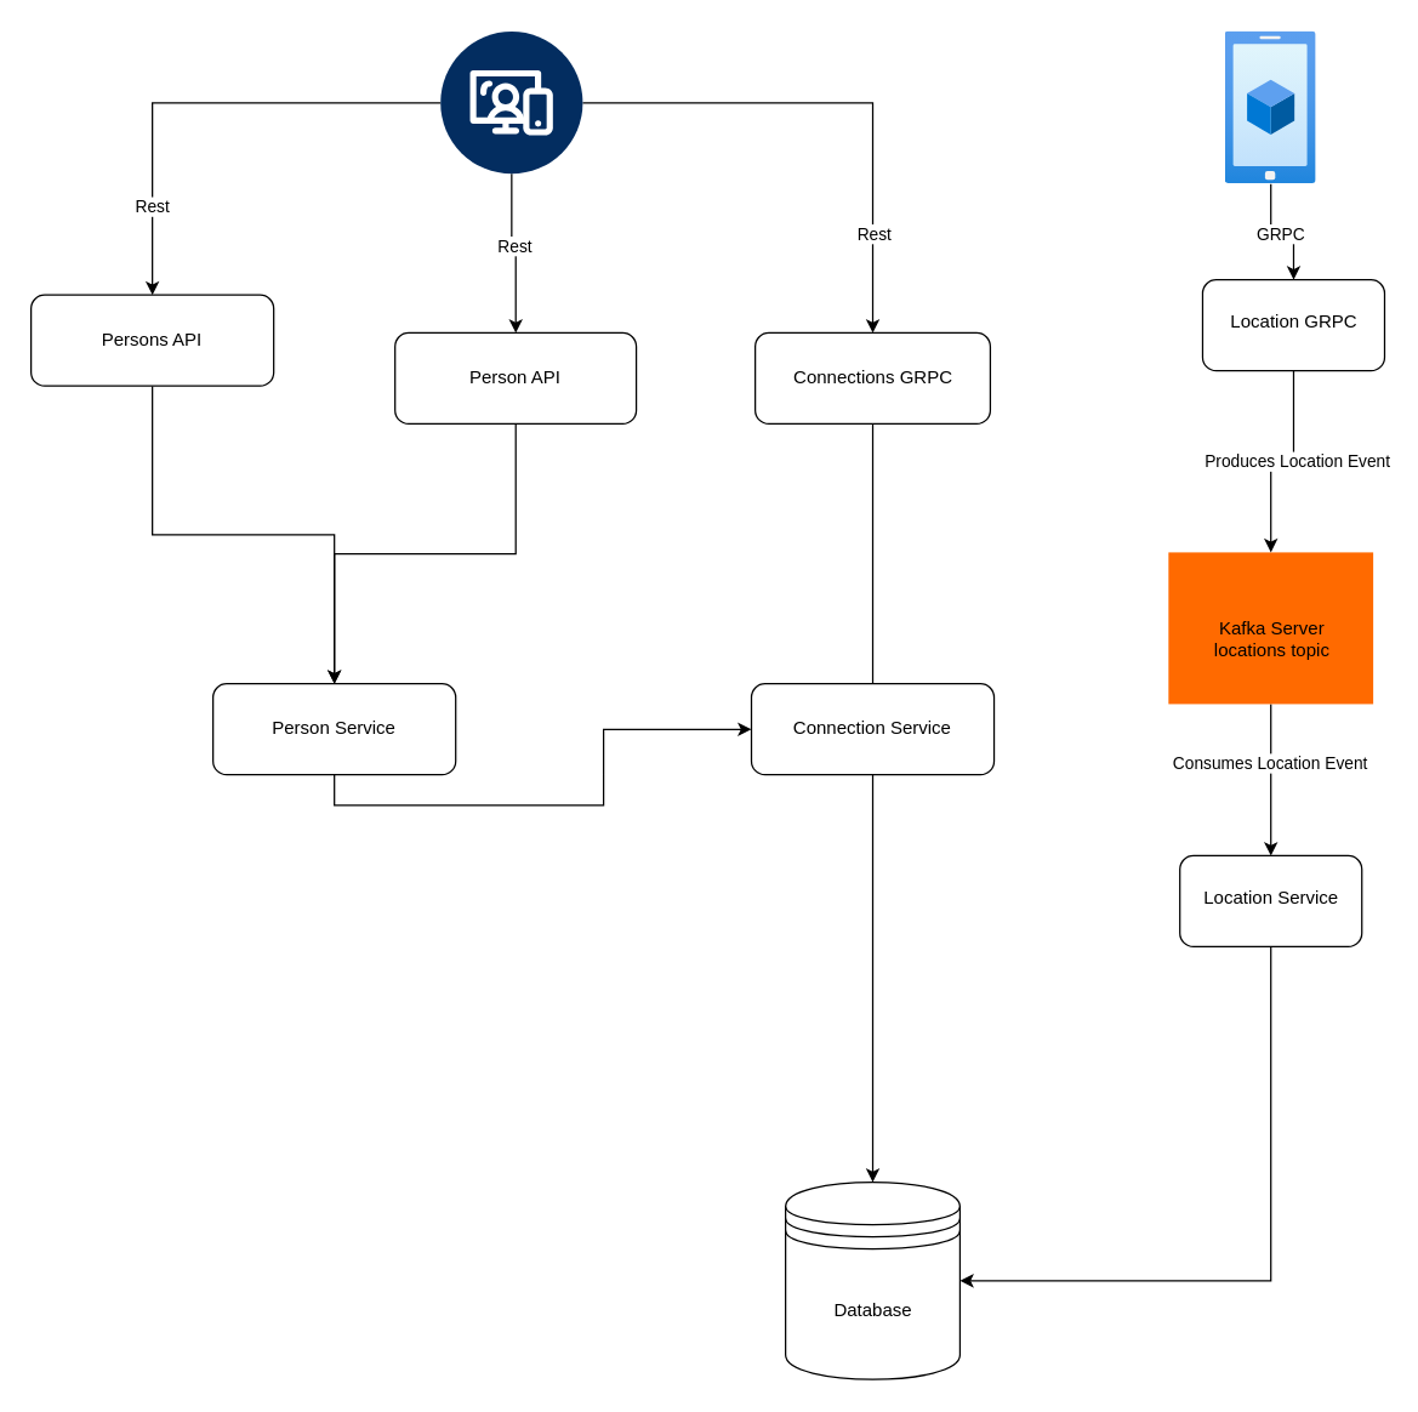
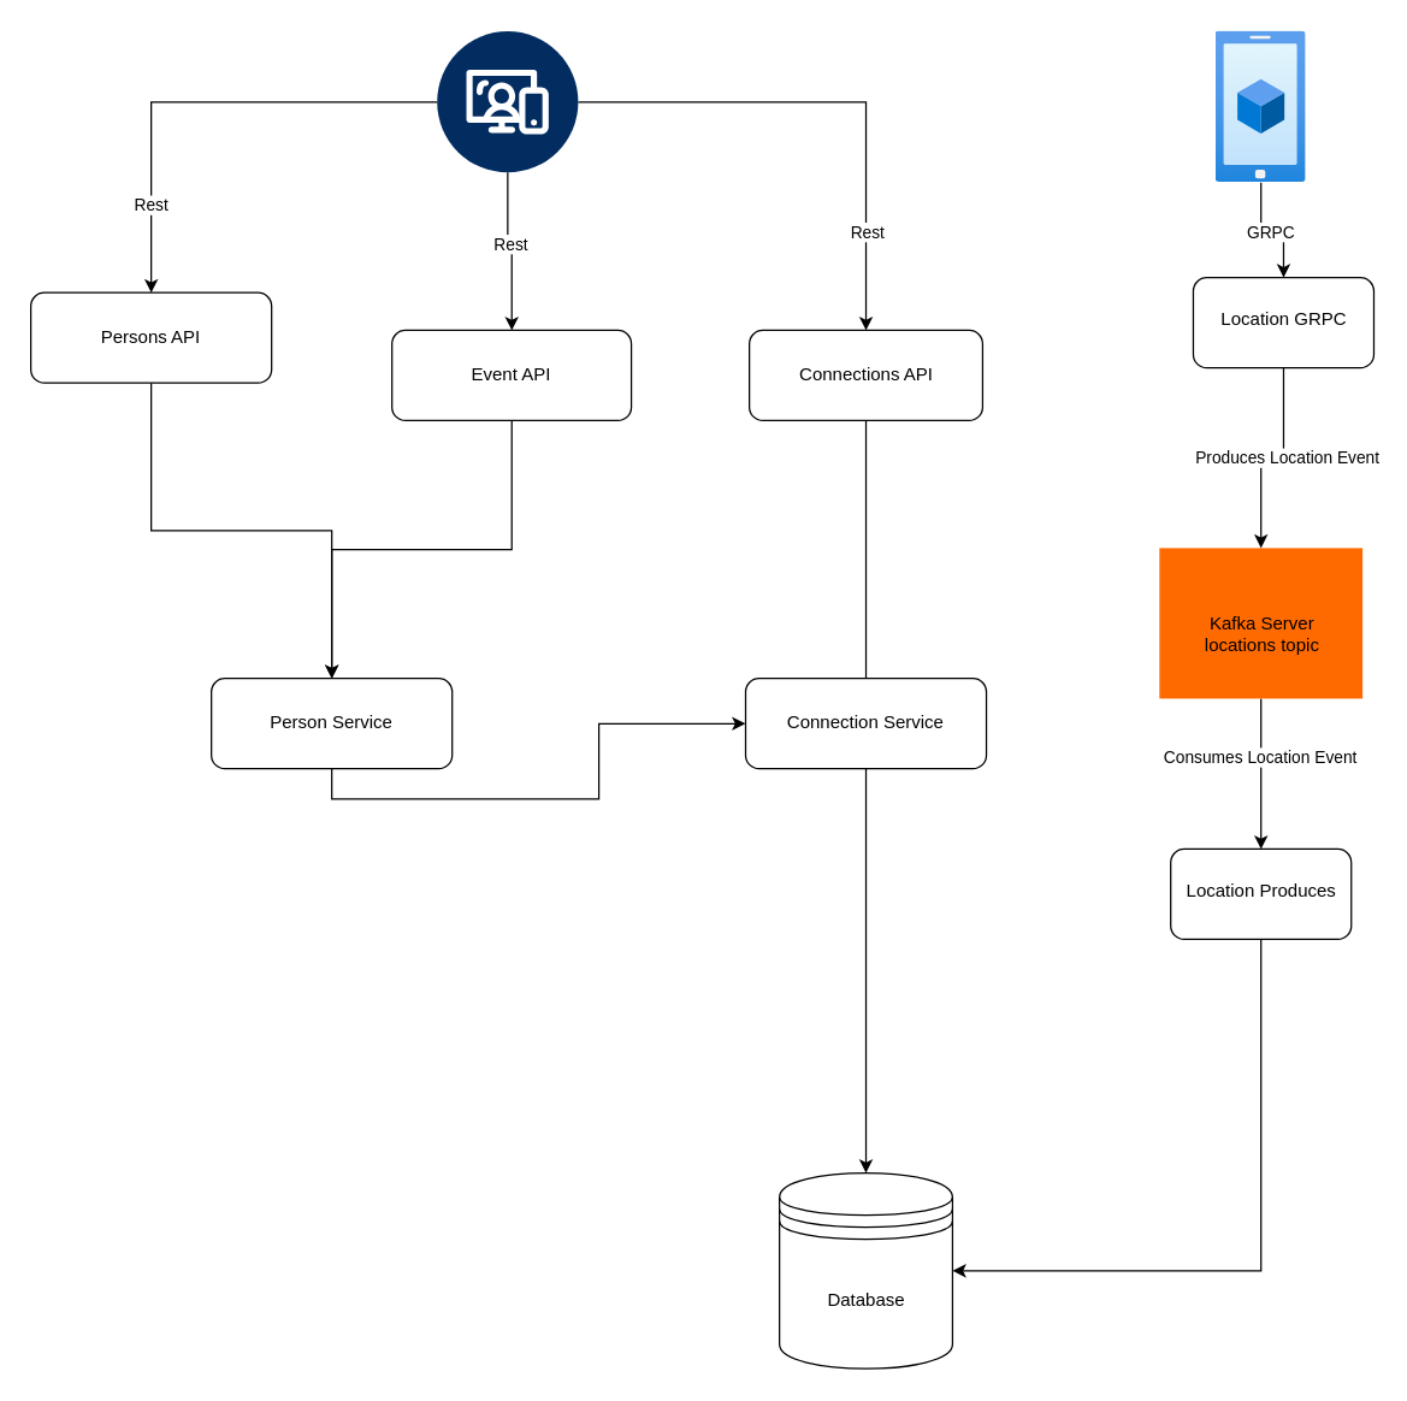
- <mxCell id="14" value="Person API" style="rounded=1;whiteSpace=wrap;html=1;" vertex="1" parent="1"><mxGeometry x="260" y="219" width="159.08" height="60" as="geometry" /></mxCell>
+ <mxCell id="14" value="Event API" style="rounded=1;whiteSpace=wrap;html=1;" vertex="1" parent="1"><mxGeometry x="260" y="219" width="159.08" height="60" as="geometry" /></mxCell>
- <mxCell id="16" value="Connections GRPC" style="rounded=1;whiteSpace=wrap;html=1;" vertex="1" parent="1"><mxGeometry x="497.5" y="219" width="155" height="60" as="geometry" /></mxCell>
+ <mxCell id="16" value="Connections API" style="rounded=1;whiteSpace=wrap;html=1;" vertex="1" parent="1"><mxGeometry x="497.5" y="219" width="155" height="60" as="geometry" /></mxCell>
- <mxCell id="26" value="&lt;div&gt;&lt;br&gt;&lt;/div&gt;Location Service" style="rounded=1;whiteSpace=wrap;html=1;verticalAlign=top;labelBackgroundColor=default;" vertex="1" parent="1"><mxGeometry x="777.5" y="563.74" width="120" height="60" as="geometry" /></mxCell>
+ <mxCell id="26" value="&lt;div&gt;&lt;br&gt;&lt;/div&gt;Location Produces" style="rounded=1;whiteSpace=wrap;html=1;verticalAlign=top;labelBackgroundColor=default;" vertex="1" parent="1"><mxGeometry x="777.5" y="563.74" width="120" height="60" as="geometry" /></mxCell>
